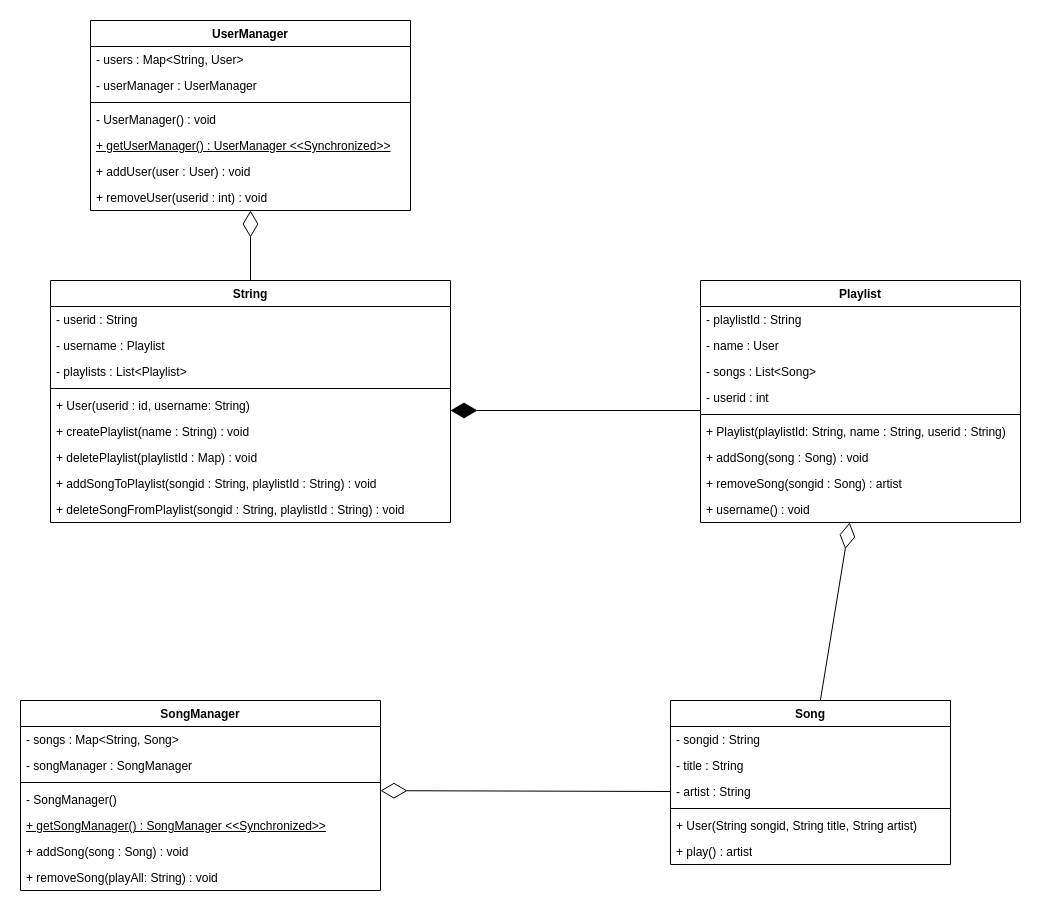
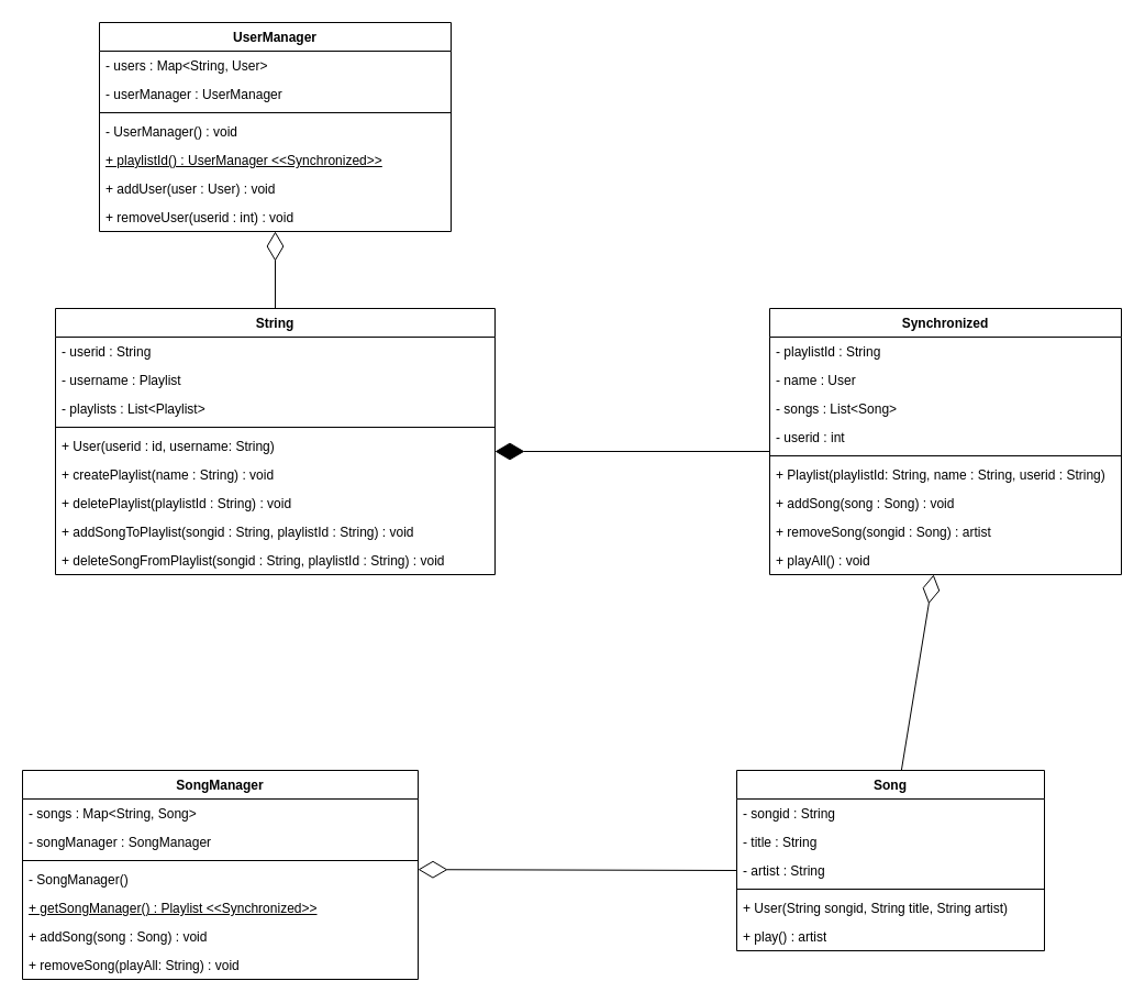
- <mxCell id="42" value="&lt;u&gt;+ getUserManager() : UserManager &amp;lt;&amp;lt;Synchronized&amp;gt;&amp;gt;&lt;/u&gt;" style="text;strokeColor=none;fillColor=none;align=left;verticalAlign=top;spacingLeft=4;spacingRight=4;overflow=hidden;rotatable=0;points=[[0,0.5],[1,0.5]];portConstraint=eastwest;whiteSpace=wrap;html=1;" parent="37" vertex="1"><mxGeometry y="112" width="320" height="26" as="geometry" /></mxCell>
+ <mxCell id="42" value="&lt;u&gt;+ playlistId() : UserManager &amp;lt;&amp;lt;Synchronized&amp;gt;&amp;gt;&lt;/u&gt;" style="text;strokeColor=none;fillColor=none;align=left;verticalAlign=top;spacingLeft=4;spacingRight=4;overflow=hidden;rotatable=0;points=[[0,0.5],[1,0.5]];portConstraint=eastwest;whiteSpace=wrap;html=1;" parent="37" vertex="1"><mxGeometry y="112" width="320" height="26" as="geometry" /></mxCell>
- <mxCell id="27" value="Playlist" style="swimlane;fontStyle=1;align=center;verticalAlign=top;childLayout=stackLayout;horizontal=1;startSize=26;horizontalStack=0;resizeParent=1;resizeParentMax=0;resizeLast=0;collapsible=1;marginBottom=0;whiteSpace=wrap;html=1;" parent="1" vertex="1"><mxGeometry x="700" y="280" width="320" height="242" as="geometry" /></mxCell>
+ <mxCell id="27" value="Synchronized" style="swimlane;fontStyle=1;align=center;verticalAlign=top;childLayout=stackLayout;horizontal=1;startSize=26;horizontalStack=0;resizeParent=1;resizeParentMax=0;resizeLast=0;collapsible=1;marginBottom=0;whiteSpace=wrap;html=1;" parent="1" vertex="1"><mxGeometry x="700" y="280" width="320" height="242" as="geometry" /></mxCell>
- <mxCell id="24" value="+ deletePlaylist(playlistId : Map) : void" style="text;strokeColor=none;fillColor=none;align=left;verticalAlign=top;spacingLeft=4;spacingRight=4;overflow=hidden;rotatable=0;points=[[0,0.5],[1,0.5]];portConstraint=eastwest;whiteSpace=wrap;html=1;" parent="17" vertex="1"><mxGeometry y="164" width="400" height="26" as="geometry" /></mxCell>
+ <mxCell id="24" value="+ deletePlaylist(playlistId : String) : void" style="text;strokeColor=none;fillColor=none;align=left;verticalAlign=top;spacingLeft=4;spacingRight=4;overflow=hidden;rotatable=0;points=[[0,0.5],[1,0.5]];portConstraint=eastwest;whiteSpace=wrap;html=1;" parent="17" vertex="1"><mxGeometry y="164" width="400" height="26" as="geometry" /></mxCell>
- <mxCell id="36" value="+ username() : void" style="text;strokeColor=none;fillColor=none;align=left;verticalAlign=top;spacingLeft=4;spacingRight=4;overflow=hidden;rotatable=0;points=[[0,0.5],[1,0.5]];portConstraint=eastwest;whiteSpace=wrap;html=1;" parent="27" vertex="1"><mxGeometry y="216" width="320" height="26" as="geometry" /></mxCell>
+ <mxCell id="36" value="+ playAll() : void" style="text;strokeColor=none;fillColor=none;align=left;verticalAlign=top;spacingLeft=4;spacingRight=4;overflow=hidden;rotatable=0;points=[[0,0.5],[1,0.5]];portConstraint=eastwest;whiteSpace=wrap;html=1;" parent="27" vertex="1"><mxGeometry y="216" width="320" height="26" as="geometry" /></mxCell>
- <mxCell id="14" value="+ getSongManager() : SongManager &amp;lt;&amp;lt;Synchronized&amp;gt;&amp;gt;" style="text;strokeColor=none;fillColor=none;align=left;verticalAlign=top;spacingLeft=4;spacingRight=4;overflow=hidden;rotatable=0;points=[[0,0.5],[1,0.5]];portConstraint=eastwest;whiteSpace=wrap;html=1;fontStyle=4" parent="9" vertex="1"><mxGeometry y="112" width="360" height="26" as="geometry" /></mxCell>
+ <mxCell id="14" value="+ getSongManager() : Playlist &amp;lt;&amp;lt;Synchronized&amp;gt;&amp;gt;" style="text;strokeColor=none;fillColor=none;align=left;verticalAlign=top;spacingLeft=4;spacingRight=4;overflow=hidden;rotatable=0;points=[[0,0.5],[1,0.5]];portConstraint=eastwest;whiteSpace=wrap;html=1;fontStyle=4" parent="9" vertex="1"><mxGeometry y="112" width="360" height="26" as="geometry" /></mxCell>
